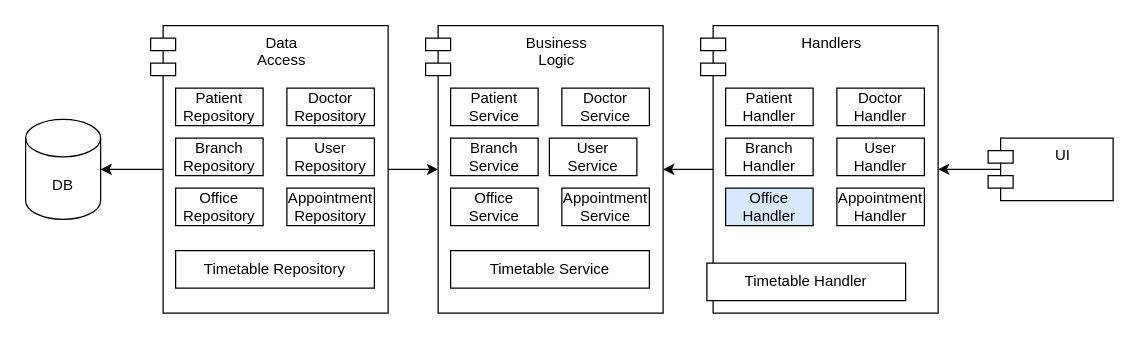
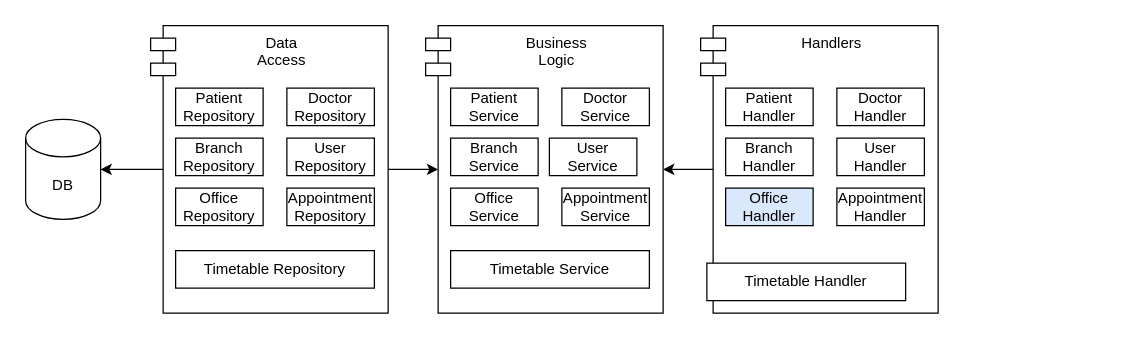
- <mxCell id="9" value="" style="edgeStyle=orthogonalEdgeStyle;rounded=0;orthogonalLoop=1;jettySize=auto;html=1;exitX=0.106;exitY=0.499;exitDx=0;exitDy=0;exitPerimeter=0;" parent="1" source="10" target="3" edge="1"><mxGeometry relative="1" as="geometry" /></mxCell>
- <mxCell id="10" value="UI" style="shape=module;align=left;spacingLeft=20;align=center;verticalAlign=top;whiteSpace=wrap;html=1;" parent="1" vertex="1"><mxGeometry x="790" y="110" width="100" height="50" as="geometry" /></mxCell>
